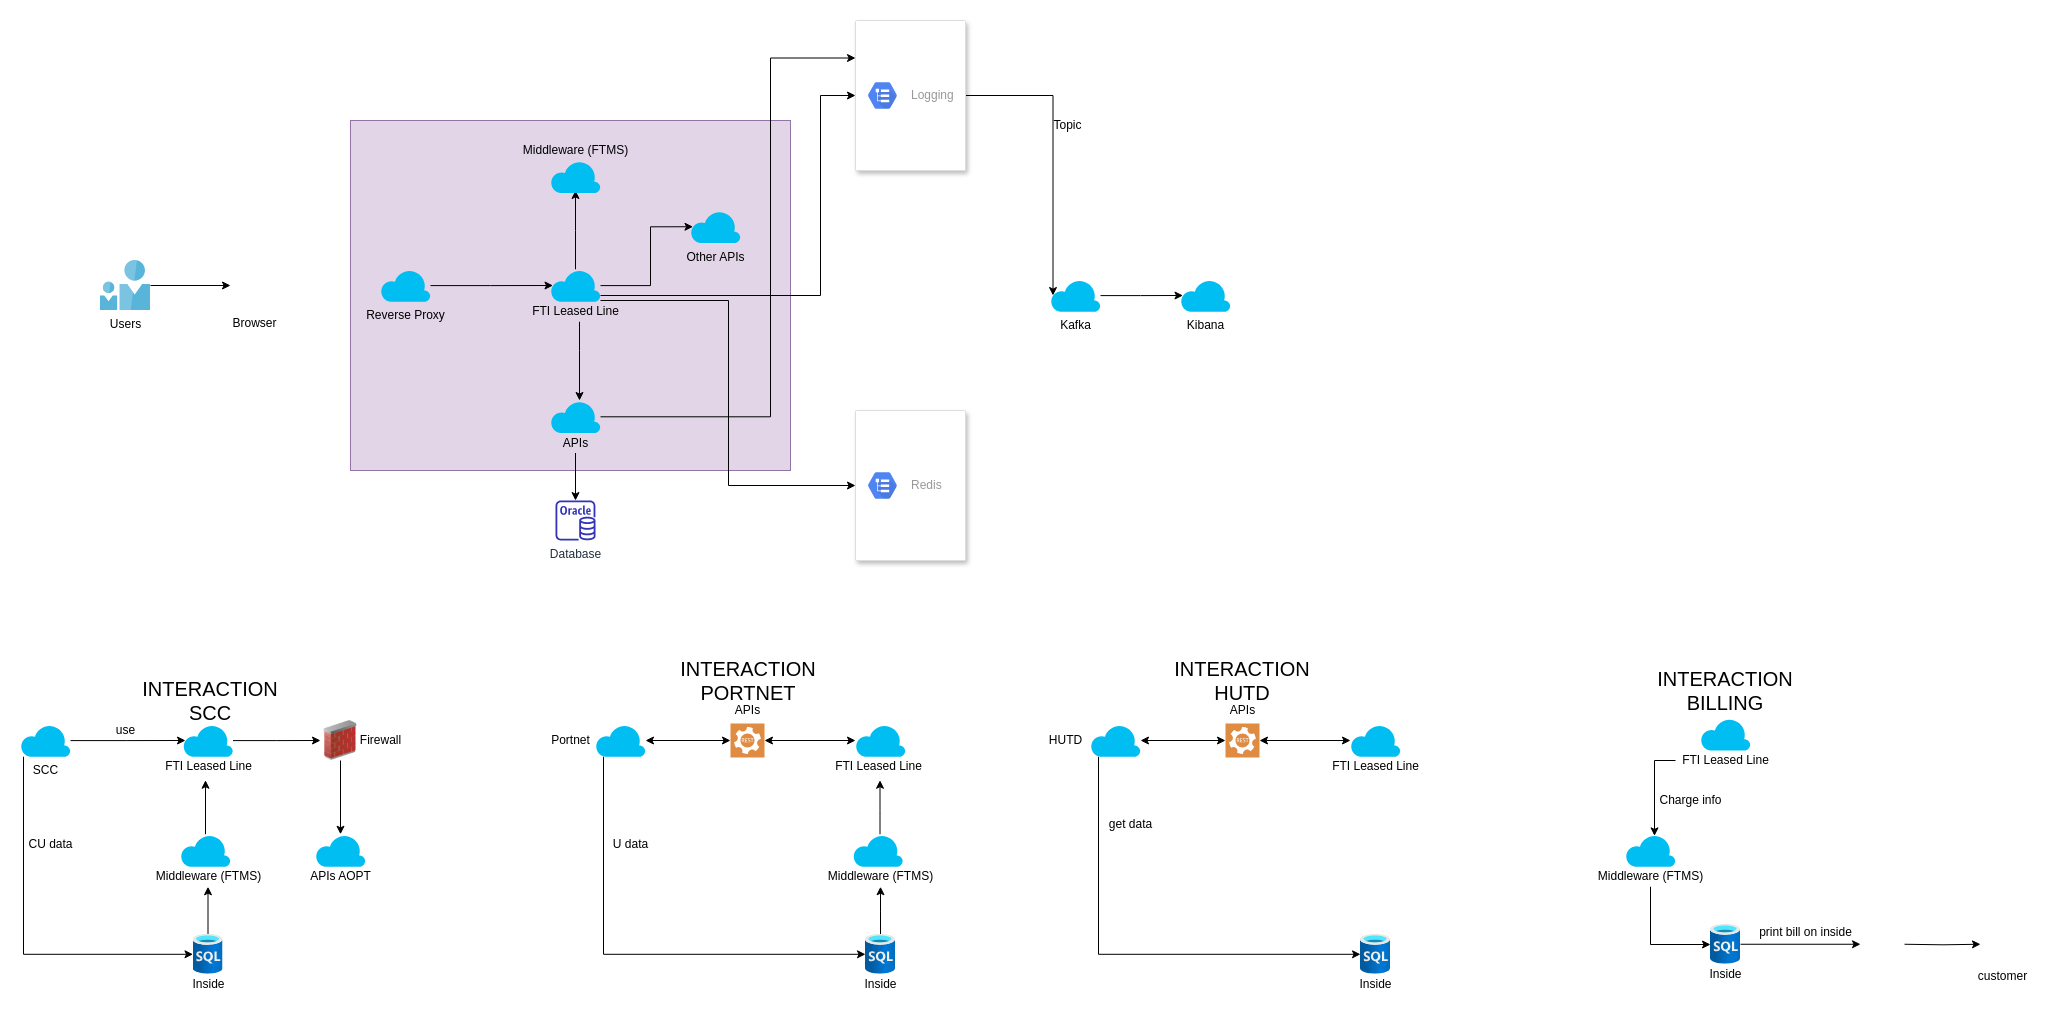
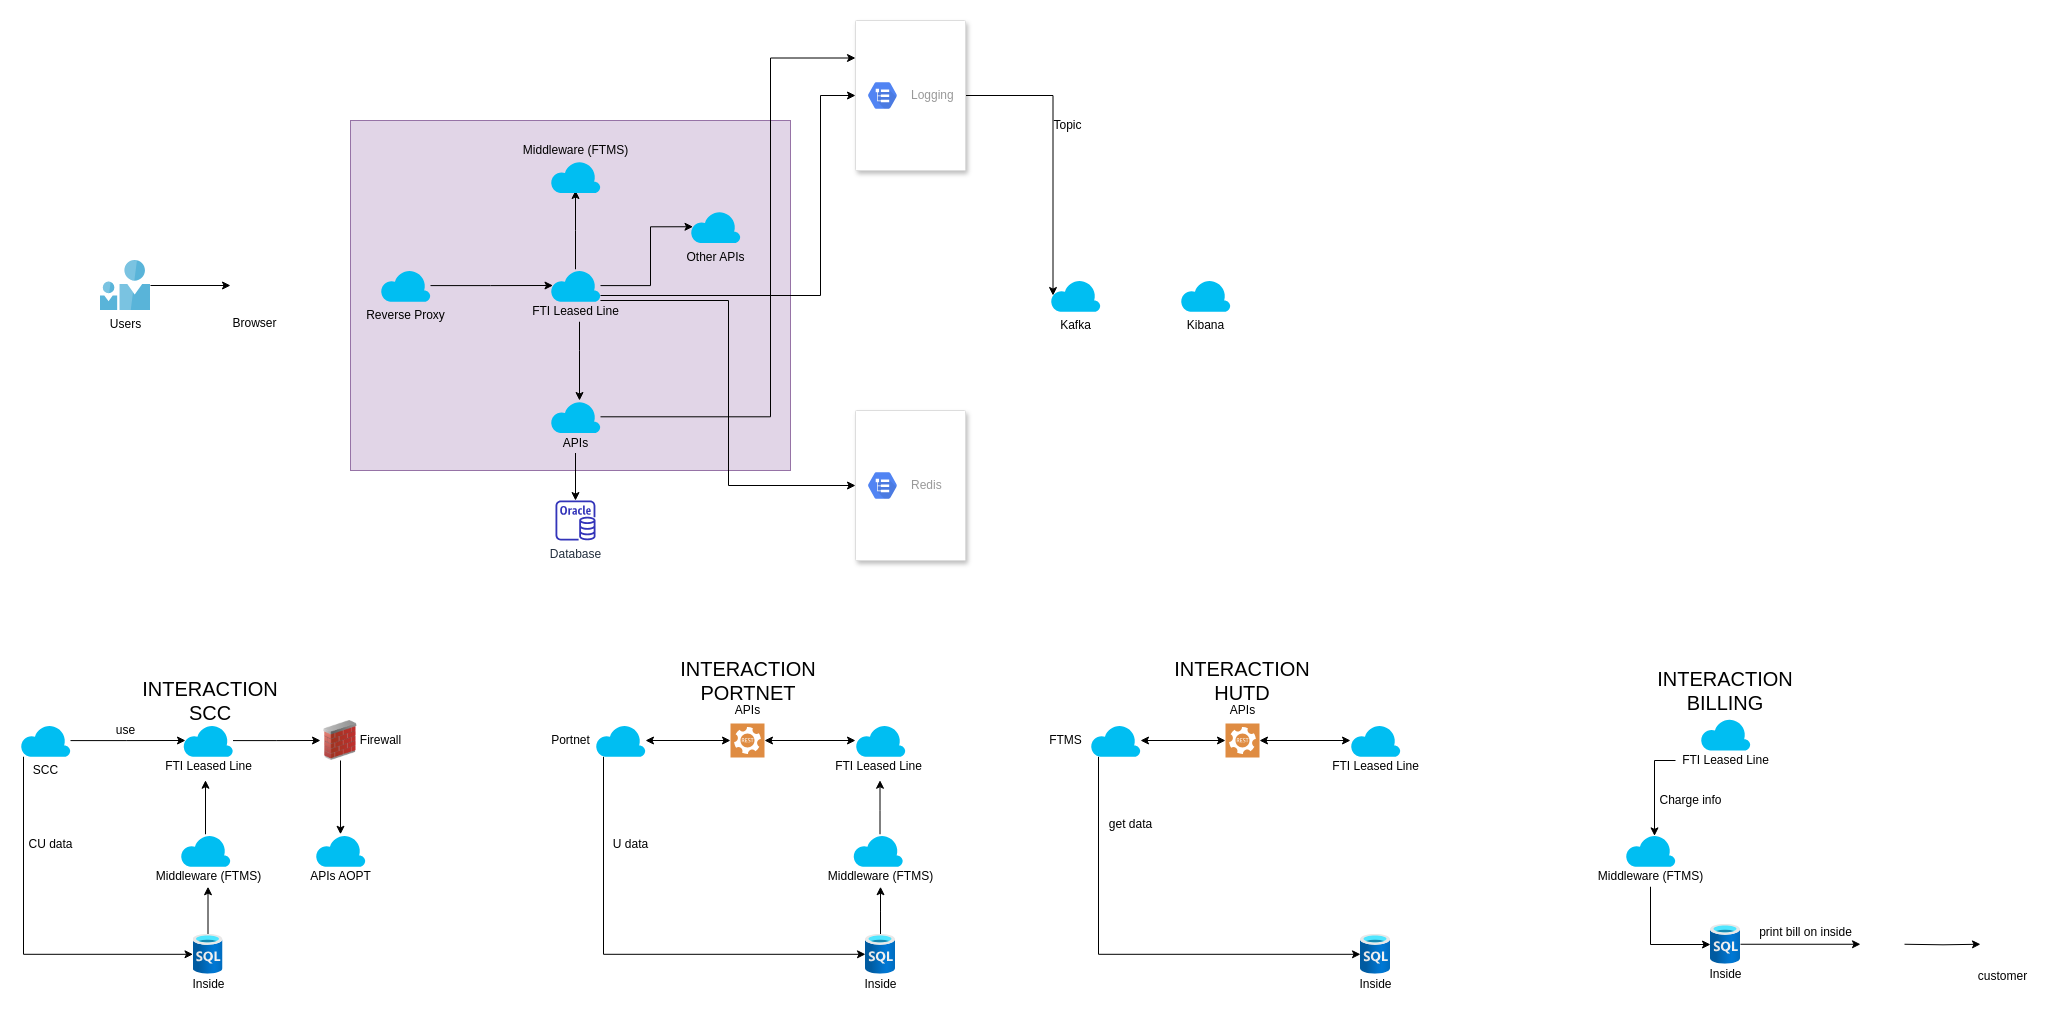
- <mxCell id="18" style="edgeStyle=orthogonalEdgeStyle;rounded=0;orthogonalLoop=1;jettySize=auto;html=1;entryX=0.05;entryY=0.5;entryDx=0;entryDy=0;entryPerimeter=0;" parent="1" source="19" target="20" edge="1"><mxGeometry relative="1" as="geometry" /></mxCell>
- <mxCell id="71" value="HUTD" style="text;html=1;align=center;verticalAlign=middle;resizable=0;points=[];autosize=1;" parent="1" vertex="1"><mxGeometry x="1040" y="730" width="50" height="20" as="geometry" /></mxCell>
+ <mxCell id="71" value="FTMS" style="text;html=1;align=center;verticalAlign=middle;resizable=0;points=[];autosize=1;" parent="1" vertex="1"><mxGeometry x="1040" y="730" width="50" height="20" as="geometry" /></mxCell>
